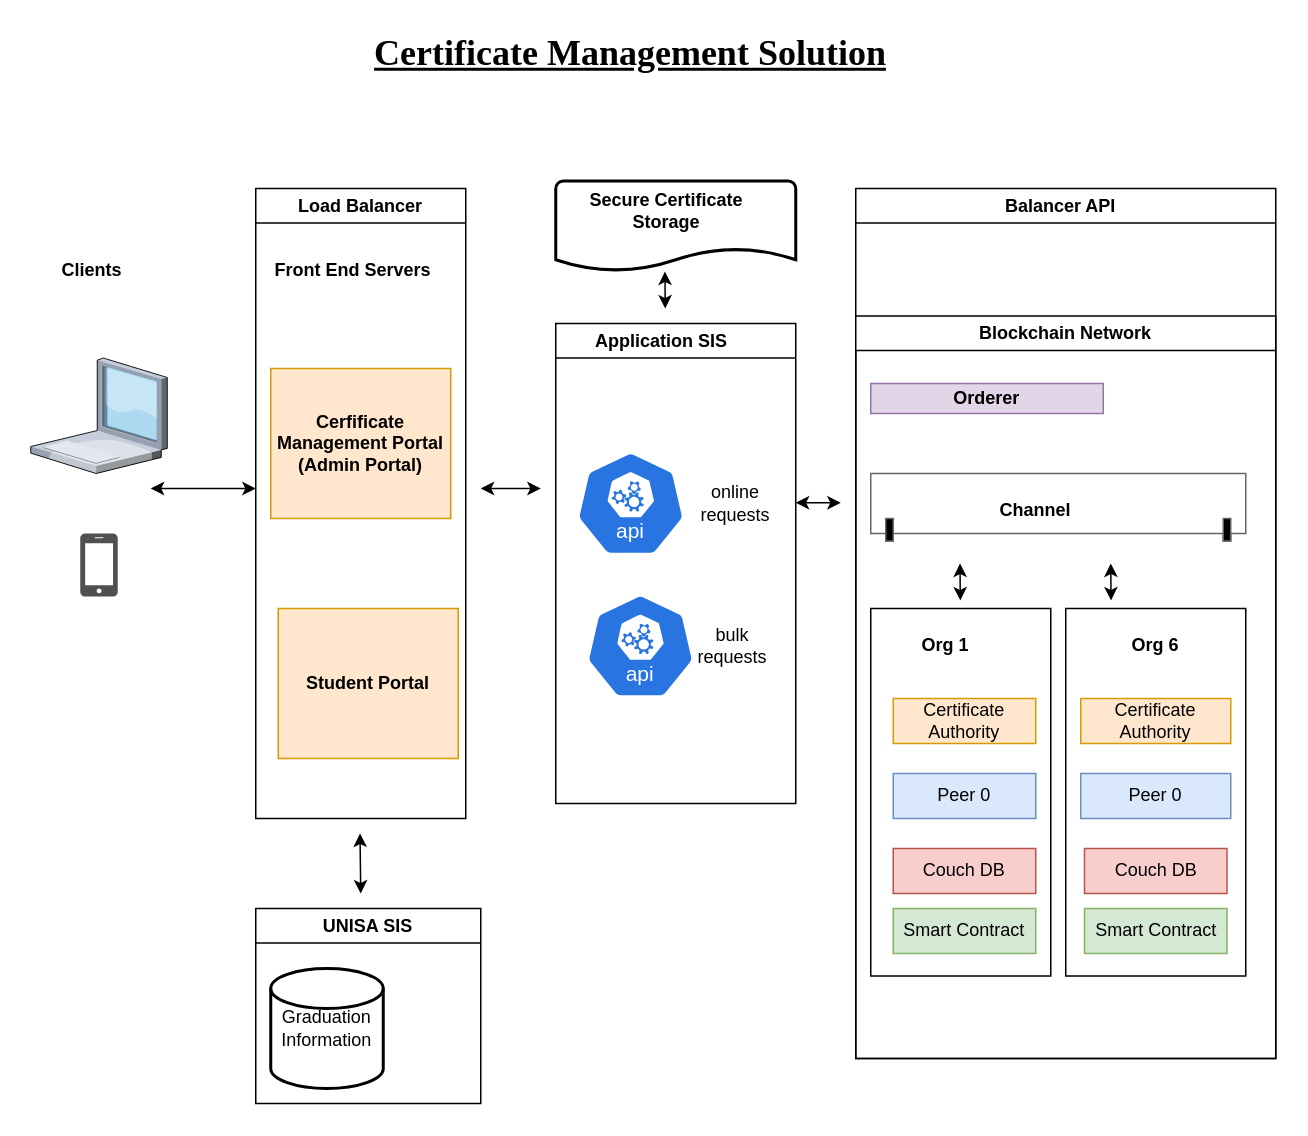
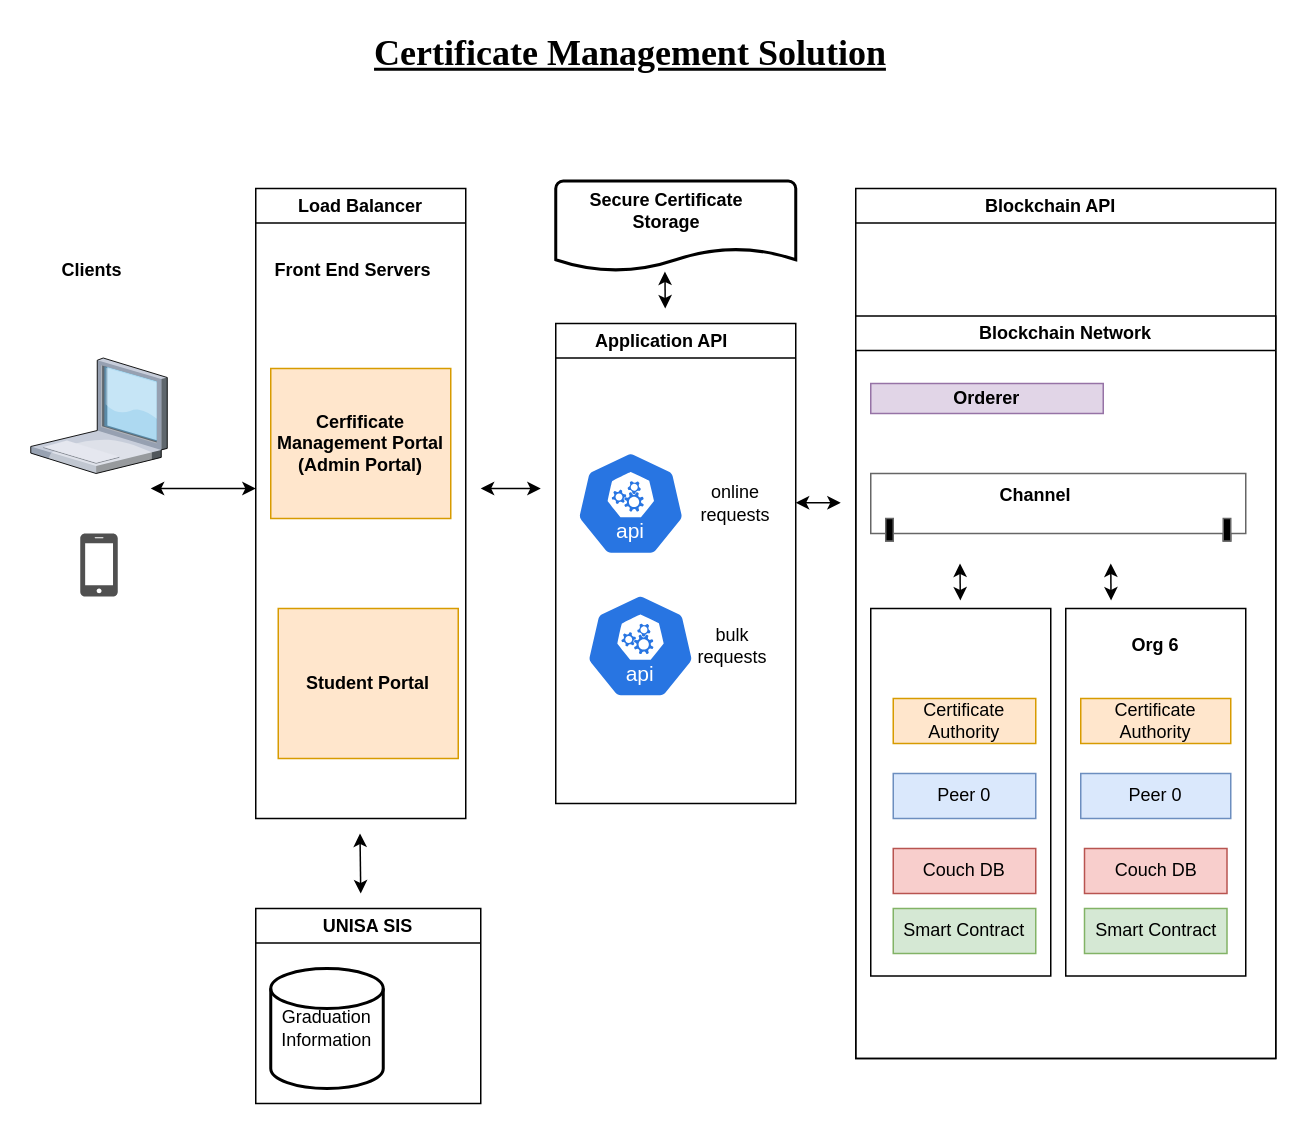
- <mxCell id="19" value="&lt;b&gt;Balancer API&lt;span style=&quot;white-space: pre;&quot;&gt;&#09;&lt;/span&gt;&lt;/b&gt;" style="swimlane;whiteSpace=wrap;html=1;" parent="1" vertex="1"><mxGeometry x="570" y="125" width="280" height="580" as="geometry" /></mxCell>
+ <mxCell id="19" value="&lt;b&gt;Blockchain API&lt;span style=&quot;white-space: pre;&quot;&gt;&#09;&lt;/span&gt;&lt;/b&gt;" style="swimlane;whiteSpace=wrap;html=1;" parent="1" vertex="1"><mxGeometry x="570" y="125" width="280" height="580" as="geometry" /></mxCell>
- <mxCell id="13" value="&lt;b&gt;Application SIS&lt;span style=&quot;white-space: pre;&quot;&gt;&#09;&lt;/span&gt;&lt;/b&gt;" style="swimlane;whiteSpace=wrap;html=1;" parent="1" vertex="1"><mxGeometry x="370" y="215" width="160" height="320" as="geometry" /></mxCell>
+ <mxCell id="13" value="&lt;b&gt;Application API&lt;span style=&quot;white-space: pre;&quot;&gt;&#09;&lt;/span&gt;&lt;/b&gt;" style="swimlane;whiteSpace=wrap;html=1;" parent="1" vertex="1"><mxGeometry x="370" y="215" width="160" height="320" as="geometry" /></mxCell>
- <mxCell id="23" value="&lt;b&gt;Channel&lt;/b&gt;" style="text;html=1;align=center;verticalAlign=middle;whiteSpace=wrap;rounded=0;" parent="20" vertex="1"><mxGeometry x="90" y="115" width="60" height="30" as="geometry" /></mxCell>
+ <mxCell id="23" value="&lt;b&gt;Channel&lt;/b&gt;" style="text;html=1;align=center;verticalAlign=middle;whiteSpace=wrap;rounded=0;" parent="20" vertex="1"><mxGeometry x="90" y="105" width="60" height="30" as="geometry" /></mxCell>
- <mxCell id="26" value="&lt;b&gt;Org 1&lt;/b&gt;" style="text;html=1;align=center;verticalAlign=middle;whiteSpace=wrap;rounded=0;" parent="20" vertex="1"><mxGeometry x="20" y="205" width="80" height="30" as="geometry" /></mxCell>
